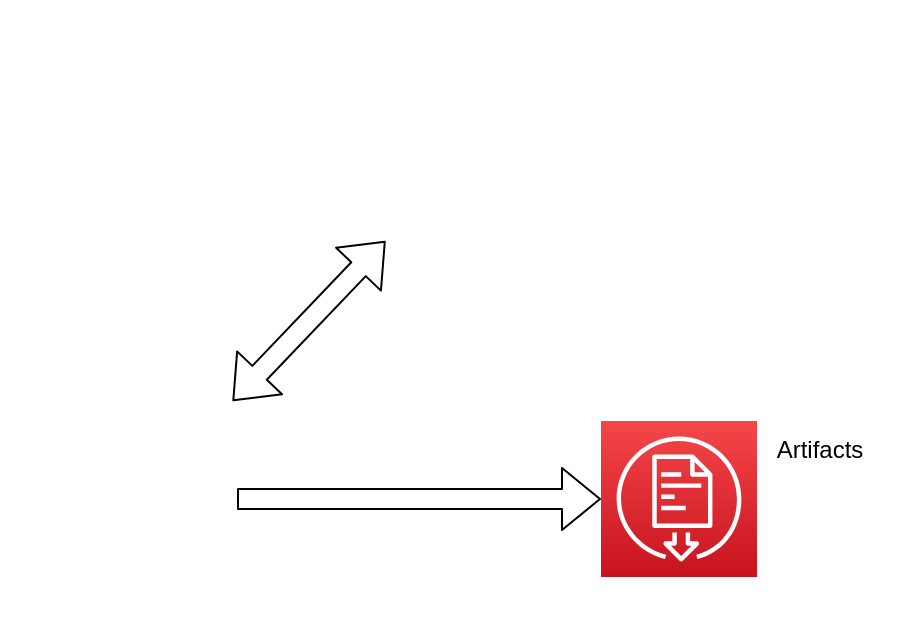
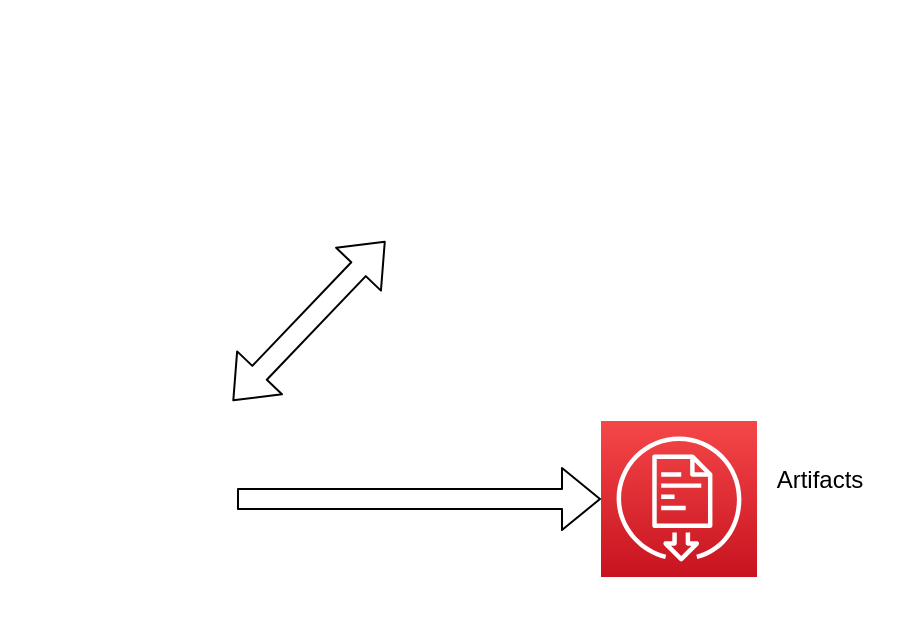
- <mxCell id="7" value="Artifacts" style="text;html=1;strokeColor=none;fillColor=none;align=center;verticalAlign=middle;whiteSpace=wrap;rounded=0;" vertex="1" parent="1"><mxGeometry x="390" y="215" width="40" height="20" as="geometry" /></mxCell>
+ <mxCell id="7" value="Artifacts" style="text;html=1;strokeColor=none;fillColor=none;align=center;verticalAlign=middle;whiteSpace=wrap;rounded=0;" vertex="1" parent="1"><mxGeometry x="390" y="230" width="40" height="20" as="geometry" /></mxCell>
